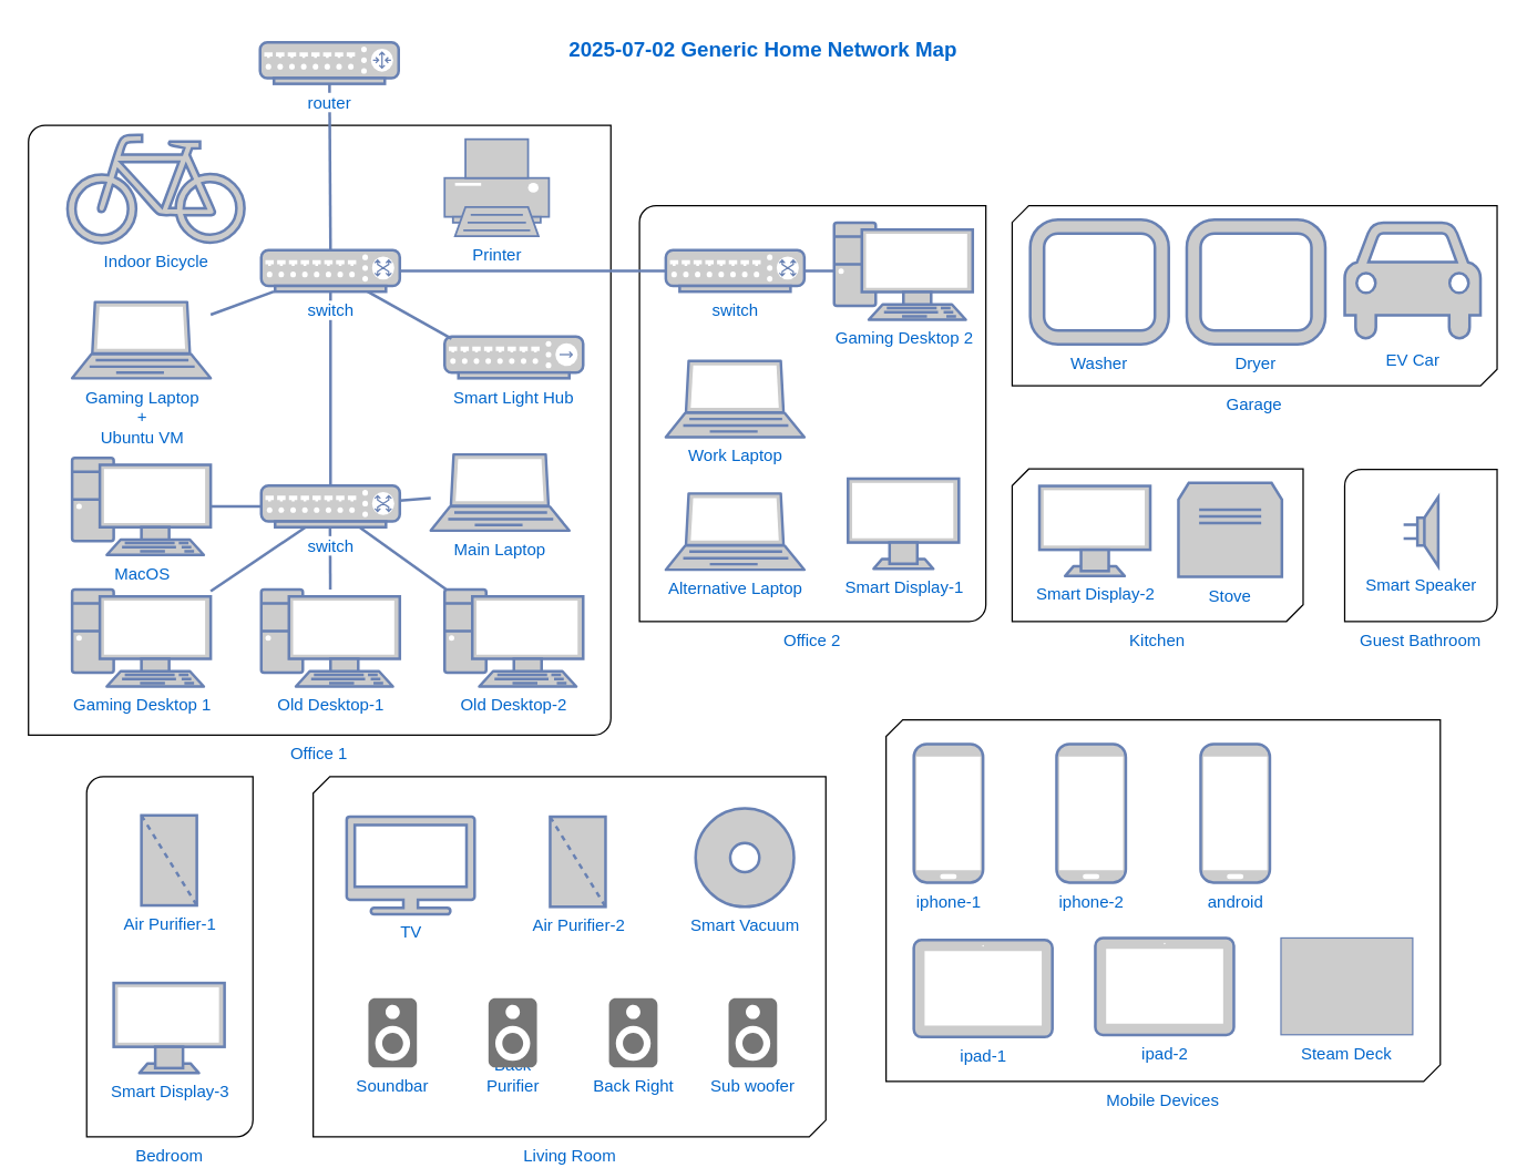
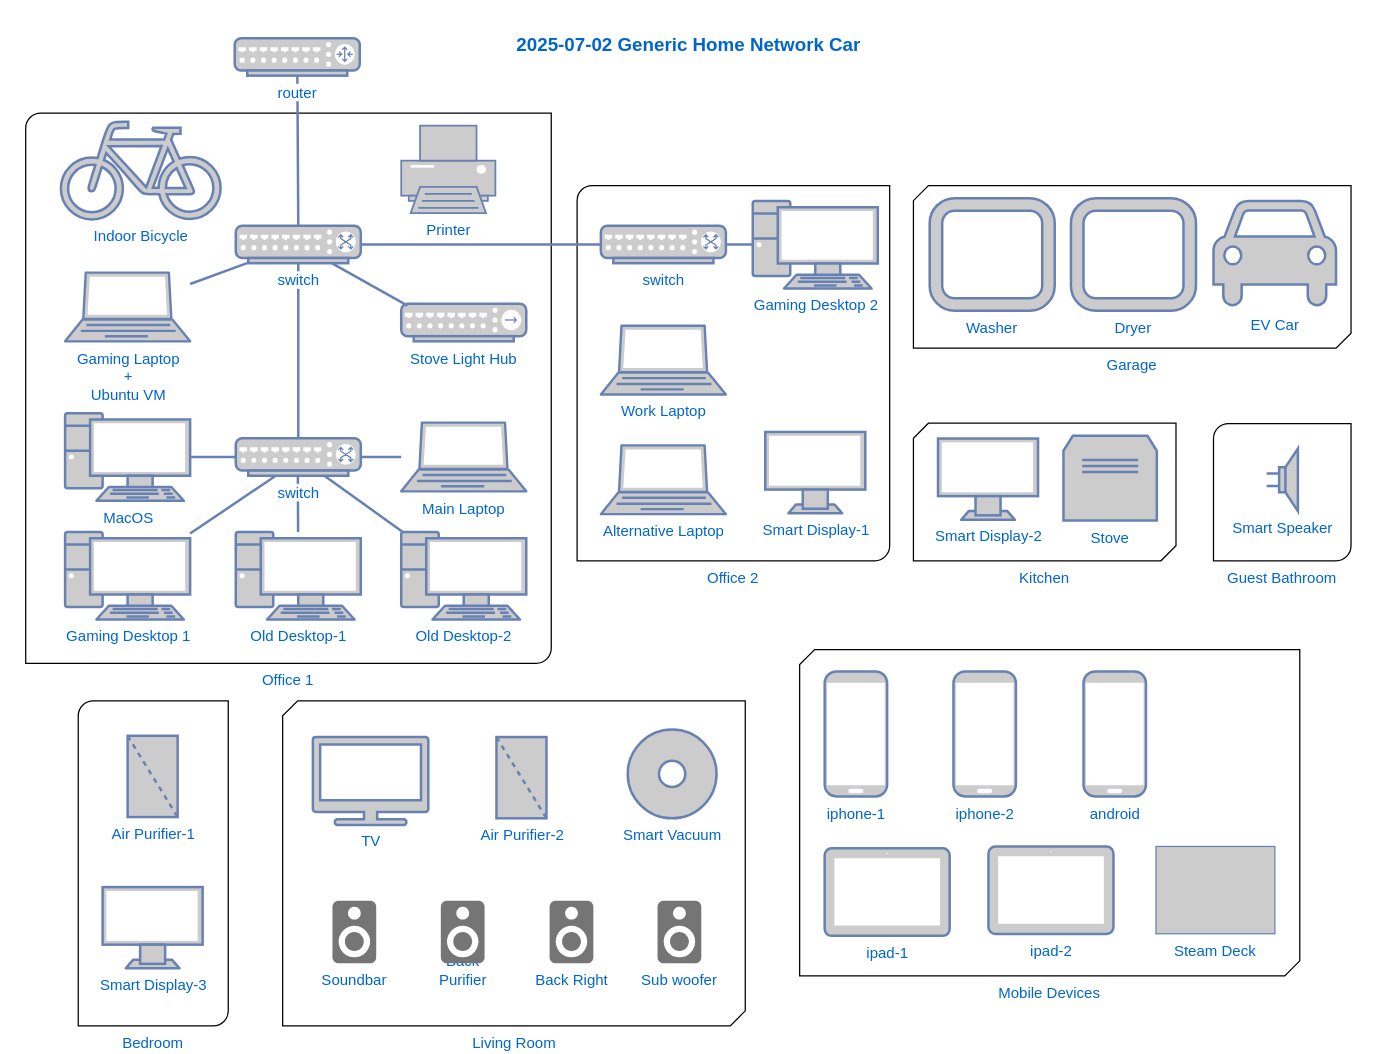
- <mxCell id="56" value="2025-07-02 Generic Home Network Map" style="text;strokeColor=none;align=center;fillColor=none;html=1;verticalAlign=middle;whiteSpace=wrap;rounded=0;fontStyle=1;fontSize=15;fontColor=#0066CC;" parent="1" vertex="1"><mxGeometry x="56" y="20" width="989" height="30" as="geometry" /></mxCell>
+ <mxCell id="56" value="2025-07-02 Generic Home Network Car" style="text;strokeColor=none;align=center;fillColor=none;html=1;verticalAlign=middle;whiteSpace=wrap;rounded=0;fontStyle=1;fontSize=15;fontColor=#0066CC;" parent="1" vertex="1"><mxGeometry x="56" y="20" width="989" height="30" as="geometry" /></mxCell>
- <mxCell id="50" value="Smart Light Hub" style="fontColor=#0066CC;verticalAlign=top;verticalLabelPosition=bottom;labelPosition=center;align=center;html=1;outlineConnect=0;fillColor=#CCCCCC;strokeColor=#6881B3;gradientColor=none;gradientDirection=north;strokeWidth=2;shape=mxgraph.networks.hub;" parent="1" vertex="1"><mxGeometry x="320.34" y="242.5" width="100" height="30" as="geometry" /></mxCell>
+ <mxCell id="50" value="Stove Light Hub" style="fontColor=#0066CC;verticalAlign=top;verticalLabelPosition=bottom;labelPosition=center;align=center;html=1;outlineConnect=0;fillColor=#CCCCCC;strokeColor=#6881B3;gradientColor=none;gradientDirection=north;strokeWidth=2;shape=mxgraph.networks.hub;" parent="1" vertex="1"><mxGeometry x="320.34" y="242.5" width="100" height="30" as="geometry" /></mxCell>
- <mxCell id="57" value="Main Laptop" style="fontColor=#0066CC;verticalAlign=top;verticalLabelPosition=bottom;labelPosition=center;align=center;html=1;outlineConnect=0;fillColor=#CCCCCC;strokeColor=#6881B3;gradientColor=none;gradientDirection=north;strokeWidth=2;shape=mxgraph.networks.laptop;" parent="1" vertex="1"><mxGeometry x="310.34" y="327.5" width="100" height="55" as="geometry" /></mxCell>
+ <mxCell id="57" value="Main Laptop" style="fontColor=#0066CC;verticalAlign=top;verticalLabelPosition=bottom;labelPosition=center;align=center;html=1;outlineConnect=0;fillColor=#CCCCCC;strokeColor=#6881B3;gradientColor=none;gradientDirection=north;strokeWidth=2;shape=mxgraph.networks.laptop;" parent="1" vertex="1"><mxGeometry x="320.34" y="337.5" width="100" height="55" as="geometry" /></mxCell>
